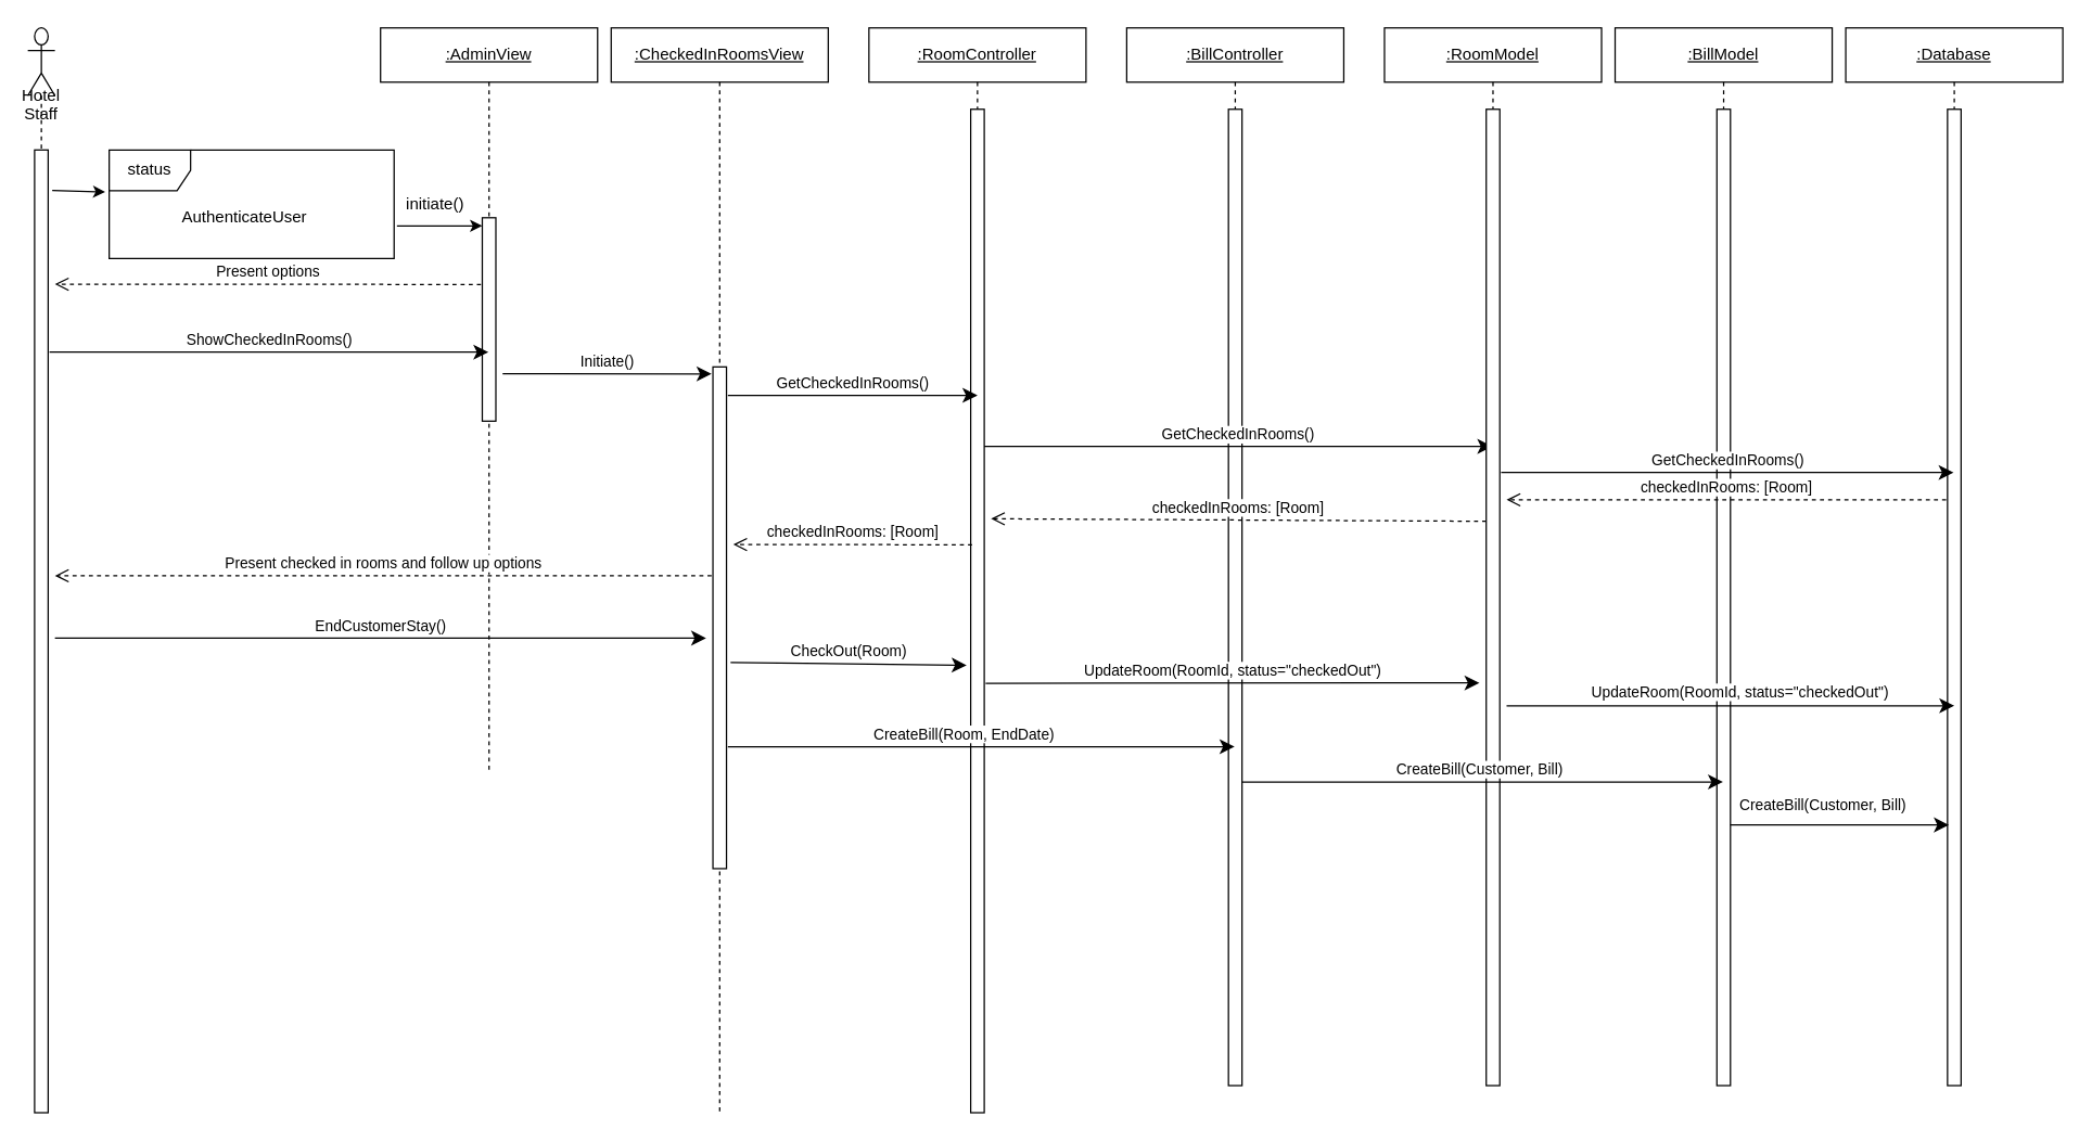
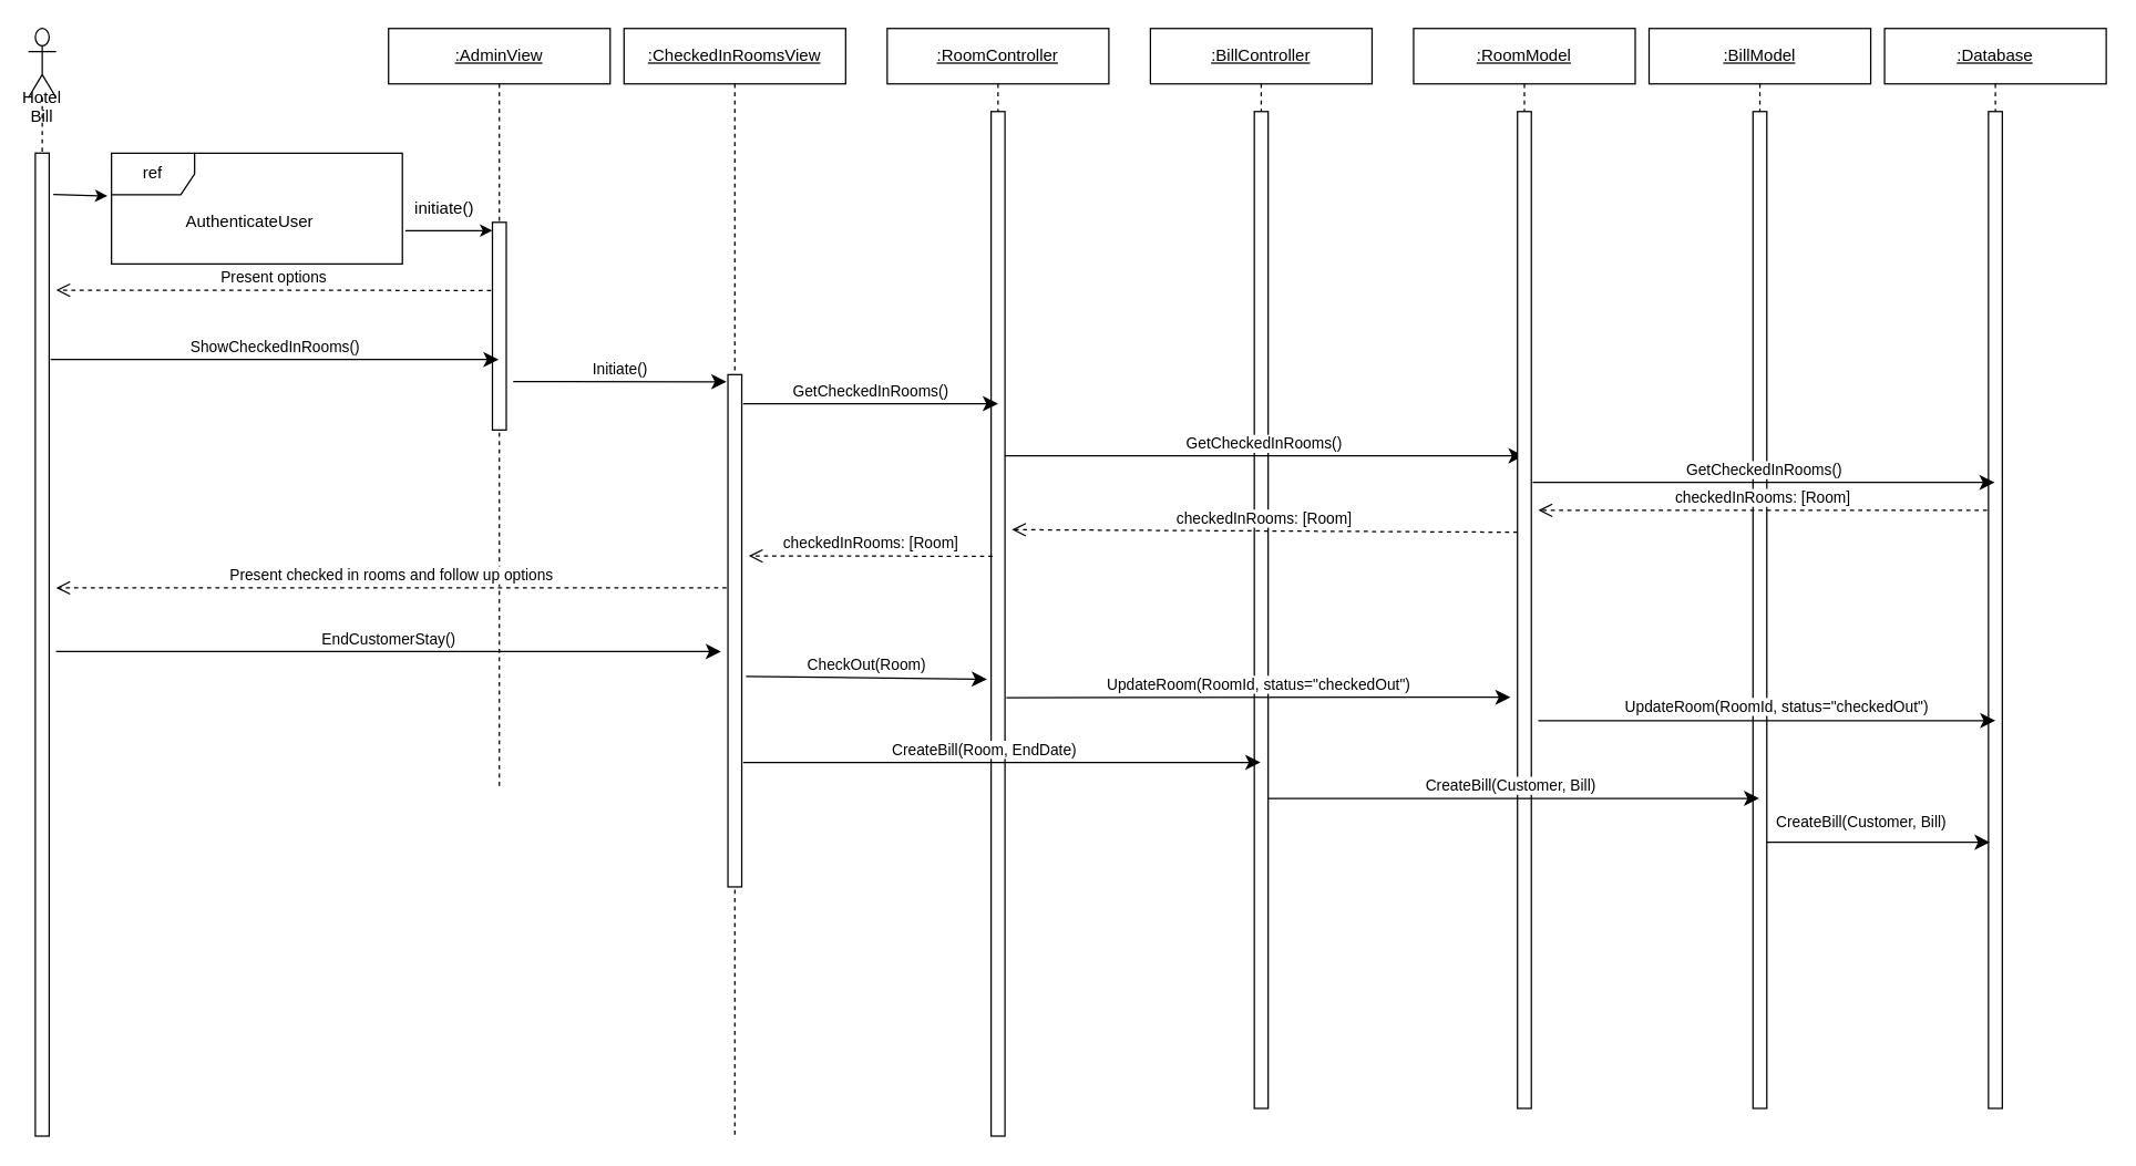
- <mxCell id="2" value="Hotel Staff" style="shape=umlLifeline;participant=umlActor;perimeter=lifelinePerimeter;whiteSpace=wrap;html=1;container=1;collapsible=0;recursiveResize=0;verticalAlign=top;spacingTop=36;outlineConnect=0;size=50;" parent="1" vertex="1"><mxGeometry x="20" y="20" width="20" height="800" as="geometry" /></mxCell>
+ <mxCell id="2" value="Hotel Bill" style="shape=umlLifeline;participant=umlActor;perimeter=lifelinePerimeter;whiteSpace=wrap;html=1;container=1;collapsible=0;recursiveResize=0;verticalAlign=top;spacingTop=36;outlineConnect=0;size=50;" parent="1" vertex="1"><mxGeometry x="20" y="20" width="20" height="800" as="geometry" /></mxCell>
- <mxCell id="36" value="status" style="shape=umlFrame;whiteSpace=wrap;html=1;" parent="1" vertex="1"><mxGeometry x="80" y="110" width="210" height="80" as="geometry" /></mxCell>
+ <mxCell id="36" value="ref" style="shape=umlFrame;whiteSpace=wrap;html=1;" parent="1" vertex="1"><mxGeometry x="80" y="110" width="210" height="80" as="geometry" /></mxCell>
